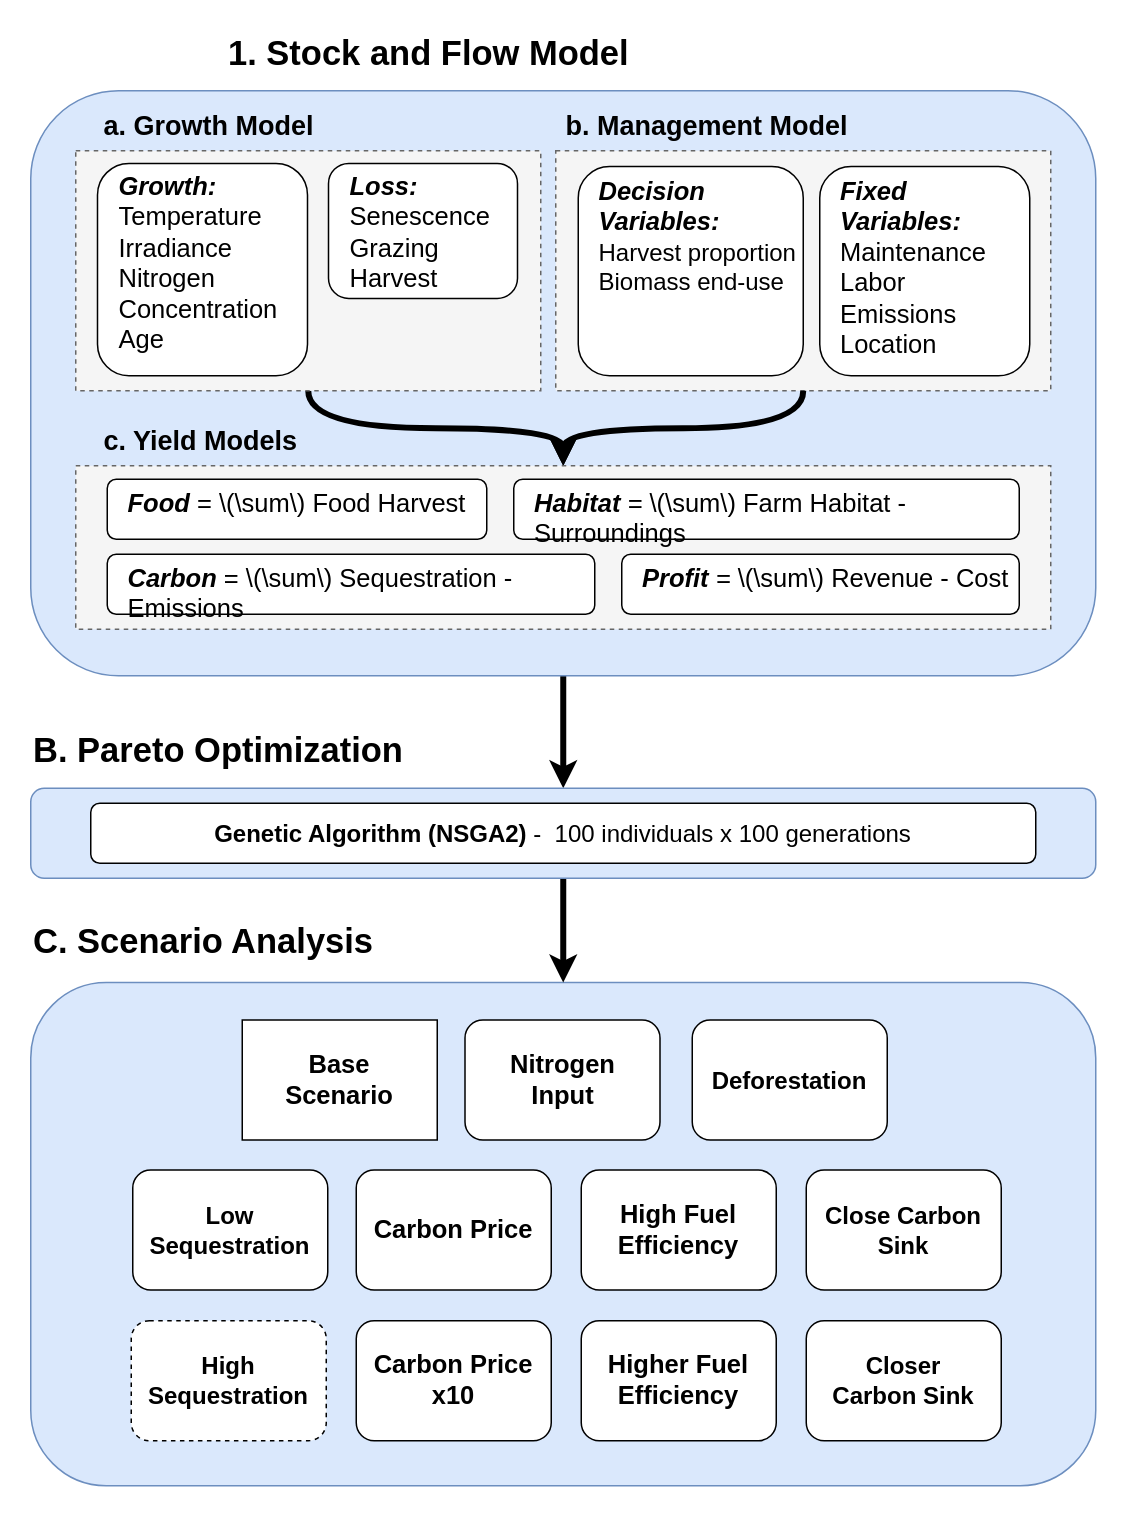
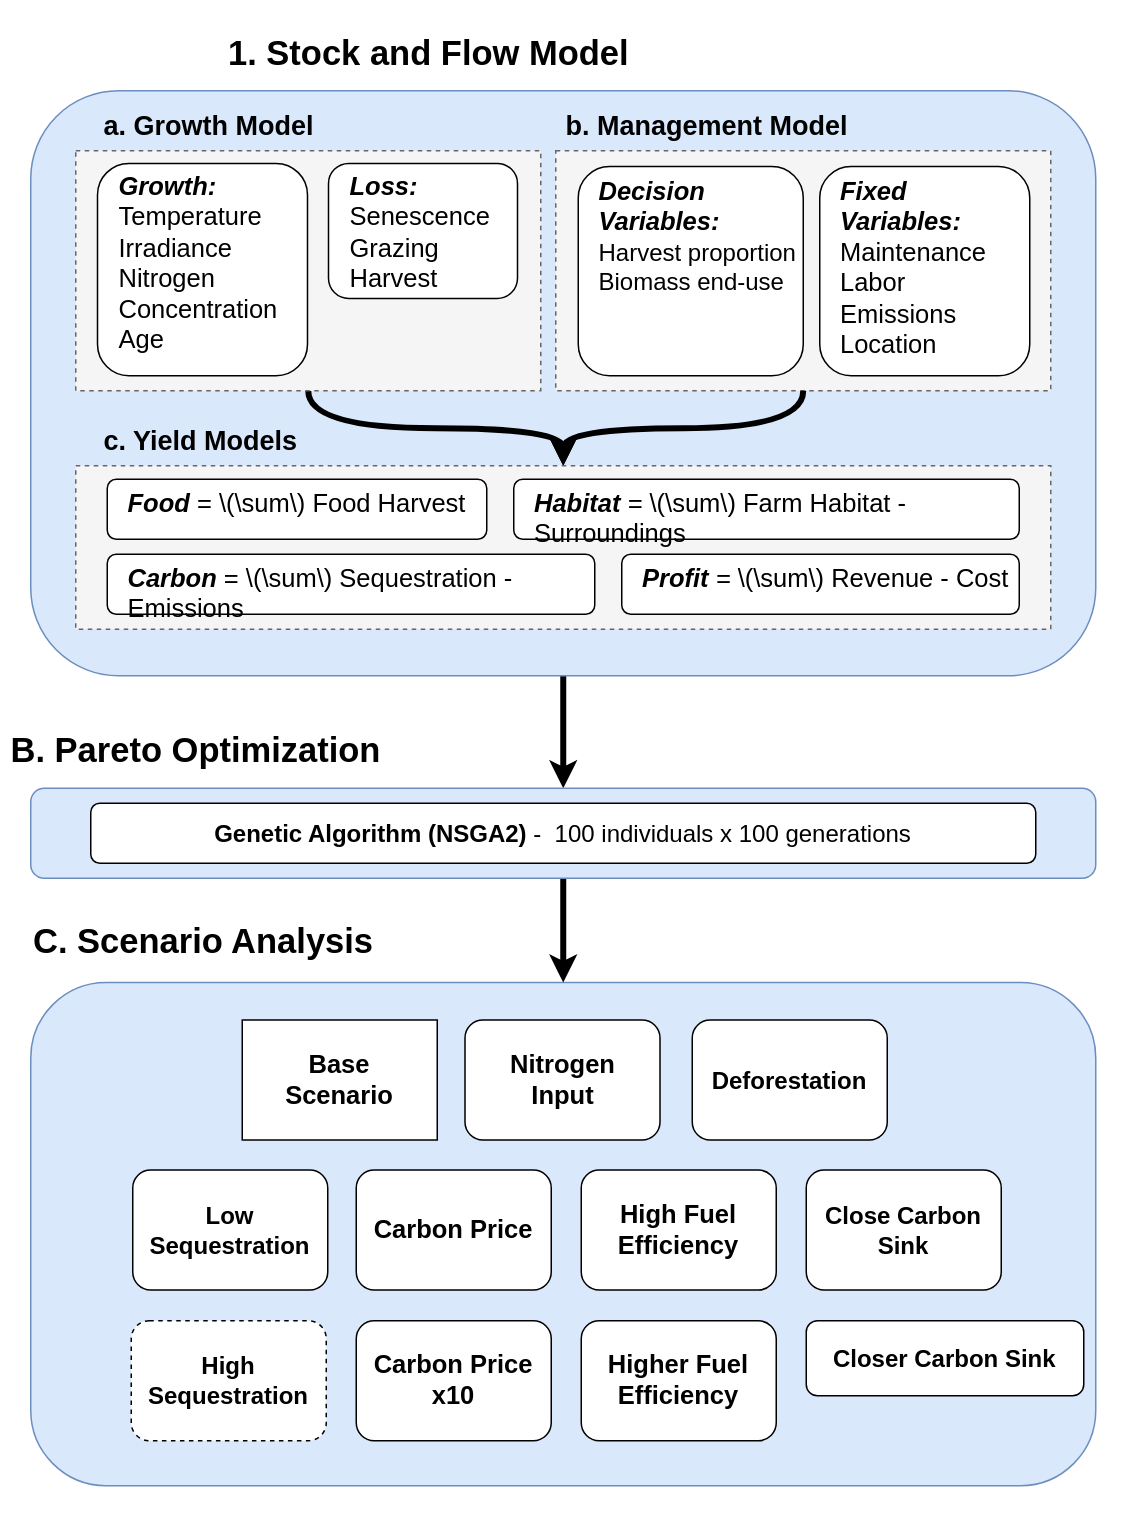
- <mxCell id="5" value="&lt;div style=&quot;font-size: 23px&quot; align=&quot;left&quot;&gt;&lt;b style=&quot;font-size: 23px&quot;&gt;B. Pareto Optimization&lt;/b&gt;&lt;b style=&quot;font-size: 23px&quot;&gt;&lt;font style=&quot;font-size: 23px&quot;&gt;&lt;br style=&quot;font-size: 23px&quot;&gt;&lt;/font&gt;&lt;/b&gt;&lt;/div&gt;" style="text;html=1;strokeColor=none;fillColor=none;align=left;verticalAlign=middle;whiteSpace=wrap;rounded=0;fontSize=23;" parent="1" vertex="1"><mxGeometry x="20" y="485" width="250" height="30" as="geometry" /></mxCell>
+ <mxCell id="5" value="&lt;div style=&quot;font-size: 23px&quot; align=&quot;left&quot;&gt;&lt;b style=&quot;font-size: 23px&quot;&gt;B. Pareto Optimization&lt;/b&gt;&lt;b style=&quot;font-size: 23px&quot;&gt;&lt;font style=&quot;font-size: 23px&quot;&gt;&lt;br style=&quot;font-size: 23px&quot;&gt;&lt;/font&gt;&lt;/b&gt;&lt;/div&gt;" style="text;html=1;strokeColor=none;fillColor=none;align=left;verticalAlign=middle;whiteSpace=wrap;rounded=0;fontSize=23;" parent="1" vertex="1"><mxGeometry x="5" y="485" width="250" height="30" as="geometry" /></mxCell>
- <mxCell id="34" value="&lt;div&gt;&lt;b&gt;Closer Carbon Sink&lt;/b&gt;&lt;/div&gt;" style="rounded=1;whiteSpace=wrap;html=1;fontSize=16;align=center;spacingLeft=10;verticalAlign=middle;spacingRight=10;" vertex="1" parent="1"><mxGeometry x="537" y="880" width="130" height="80" as="geometry" /></mxCell>
+ <mxCell id="34" value="&lt;div&gt;&lt;b&gt;Closer Carbon Sink&lt;/b&gt;&lt;/div&gt;" style="rounded=1;whiteSpace=wrap;html=1;fontSize=16;align=center;spacingLeft=10;verticalAlign=middle;spacingRight=10;" vertex="1" parent="1"><mxGeometry x="537" y="880" width="185" height="50" as="geometry" /></mxCell>
